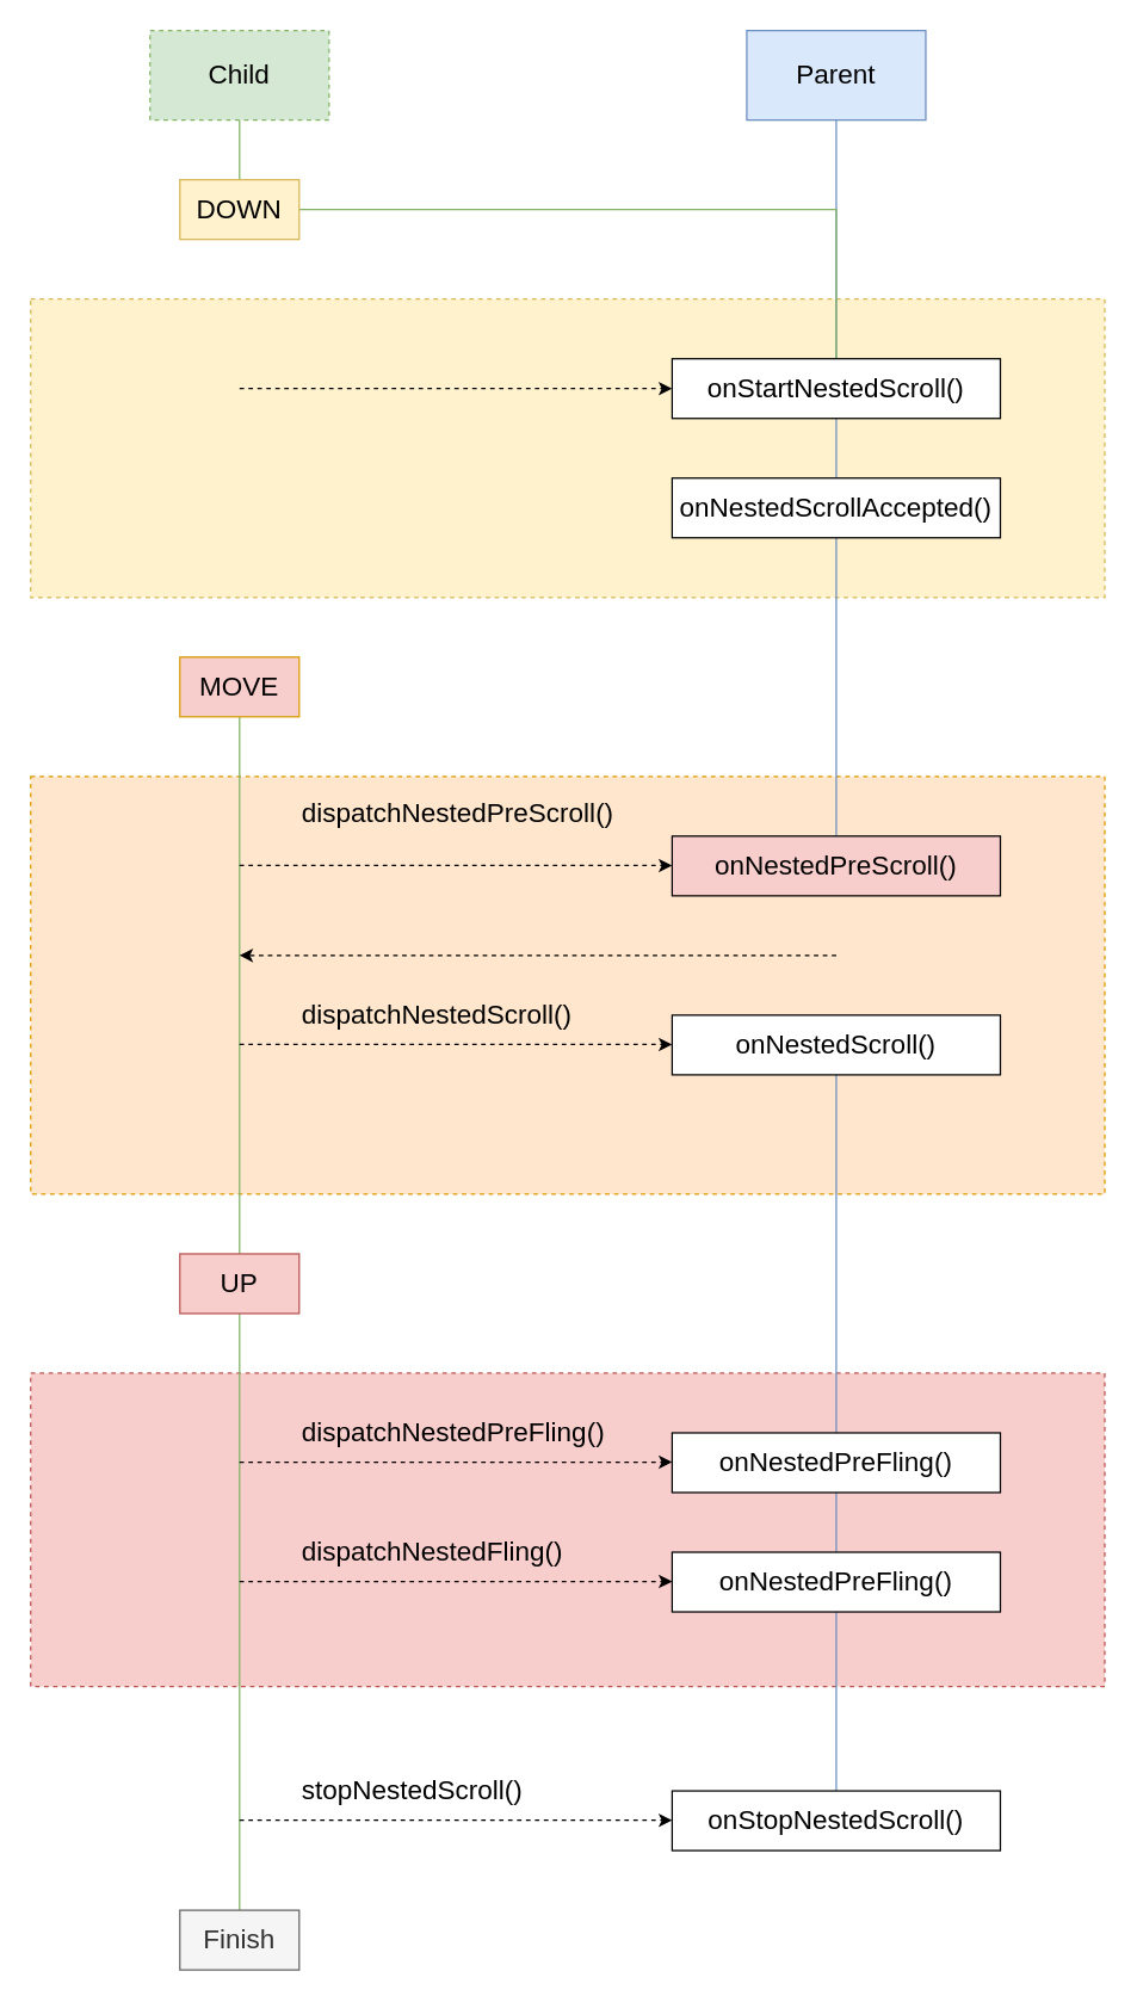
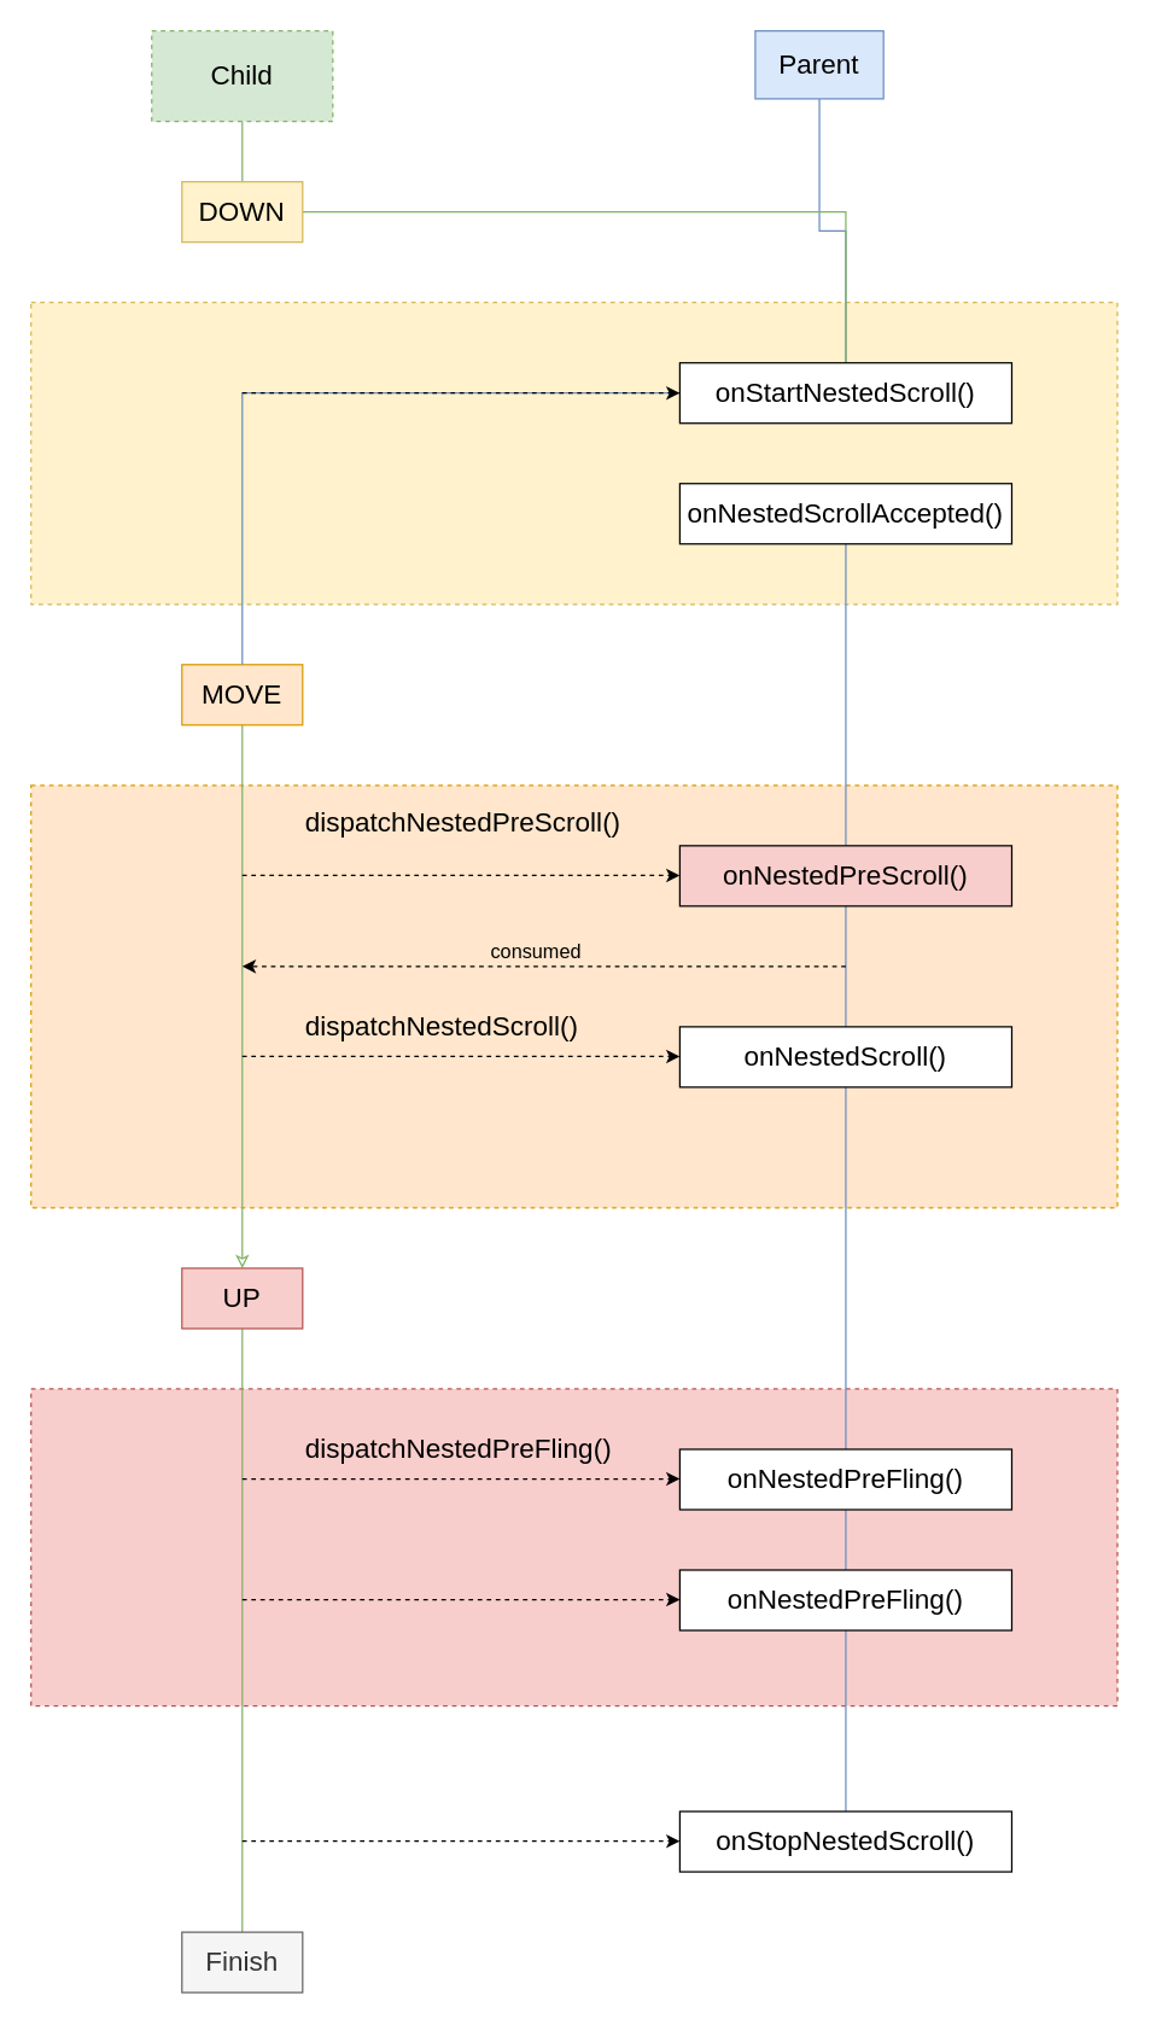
- <mxCell id="8" value="Parent" style="rounded=0;whiteSpace=wrap;html=1;fillColor=#dae8fc;strokeColor=#6c8ebf;fontSize=18;" vertex="1" parent="1"><mxGeometry x="500" y="20" width="120" height="60" as="geometry" /></mxCell>
+ <mxCell id="8" value="Parent" style="rounded=0;whiteSpace=wrap;html=1;fillColor=#dae8fc;strokeColor=#6c8ebf;fontSize=18;" vertex="1" parent="1"><mxGeometry x="500" y="20" width="85" height="45" as="geometry" /></mxCell>
- <mxCell id="13" style="edgeStyle=orthogonalEdgeStyle;rounded=0;orthogonalLoop=1;jettySize=auto;html=1;entryX=0.5;entryY=0;entryDx=0;entryDy=0;endArrow=none;endFill=0;fontSize=18;fillColor=#dae8fc;strokeColor=#6c8ebf;" edge="1" parent="1" source="14" target="16"><mxGeometry relative="1" as="geometry" /></mxCell>
+ <mxCell id="13" style="edgeStyle=orthogonalEdgeStyle;rounded=0;orthogonalLoop=1;jettySize=auto;html=1;endArrow=none;endFill=0;fontSize=18;fillColor=#dae8fc;strokeColor=#6c8ebf;" edge="1" parent="1" source="14" target="12"><mxGeometry relative="1" as="geometry" /></mxCell>
- <mxCell id="12" value="MOVE" style="rounded=0;whiteSpace=wrap;html=1;fontSize=18;fillColor=#f8cecc;strokeColor=#d79b00;" vertex="1" parent="1"><mxGeometry x="120" y="440" width="80" height="40" as="geometry" /></mxCell>
+ <mxCell id="12" value="MOVE" style="rounded=0;whiteSpace=wrap;html=1;fontSize=18;fillColor=#ffe6cc;strokeColor=#d79b00;" vertex="1" parent="1"><mxGeometry x="120" y="440" width="80" height="40" as="geometry" /></mxCell>
+ <mxCell id="26" value="consumed" style="text;html=1;strokeColor=none;fillColor=none;align=center;verticalAlign=middle;whiteSpace=wrap;rounded=0;fontSize=13;" vertex="1" parent="1"><mxGeometry x="320" y="620" width="70" height="20" as="geometry" /></mxCell>
+ <mxCell id="17" style="edgeStyle=orthogonalEdgeStyle;rounded=0;orthogonalLoop=1;jettySize=auto;html=1;entryX=0.5;entryY=0;entryDx=0;entryDy=0;endArrow=none;endFill=0;fontSize=18;fillColor=#dae8fc;strokeColor=#6c8ebf;" edge="1" parent="1" source="18" target="21"><mxGeometry relative="1" as="geometry" /></mxCell>
- <mxCell id="11" style="edgeStyle=orthogonalEdgeStyle;rounded=0;orthogonalLoop=1;jettySize=auto;html=1;entryX=0.5;entryY=0;entryDx=0;entryDy=0;endArrow=none;endFill=0;fontSize=18;fillColor=#d5e8d4;strokeColor=#82b366;" edge="1" parent="1" source="12" target="23"><mxGeometry relative="1" as="geometry" /></mxCell>
+ <mxCell id="11" style="edgeStyle=orthogonalEdgeStyle;rounded=0;orthogonalLoop=1;jettySize=auto;html=1;entryX=0.5;entryY=0;entryDx=0;entryDy=0;endArrow=classic;endFill=0;fontSize=18;fillColor=#d5e8d4;strokeColor=#82b366;" edge="1" parent="1" source="12" target="23"><mxGeometry relative="1" as="geometry" /></mxCell>
- <mxCell id="40" value="dispatchNestedFling()" style="text;html=1;strokeColor=none;fillColor=none;align=left;verticalAlign=middle;whiteSpace=wrap;rounded=0;fontSize=18;" vertex="1" parent="1"><mxGeometry x="200" y="1030" width="220" height="20" as="geometry" /></mxCell>
- <mxCell id="36" value="stopNestedScroll()" style="text;html=1;strokeColor=none;fillColor=none;align=left;verticalAlign=middle;whiteSpace=wrap;rounded=0;fontSize=18;" vertex="1" parent="1"><mxGeometry x="200" y="1190" width="220" height="20" as="geometry" /></mxCell>
